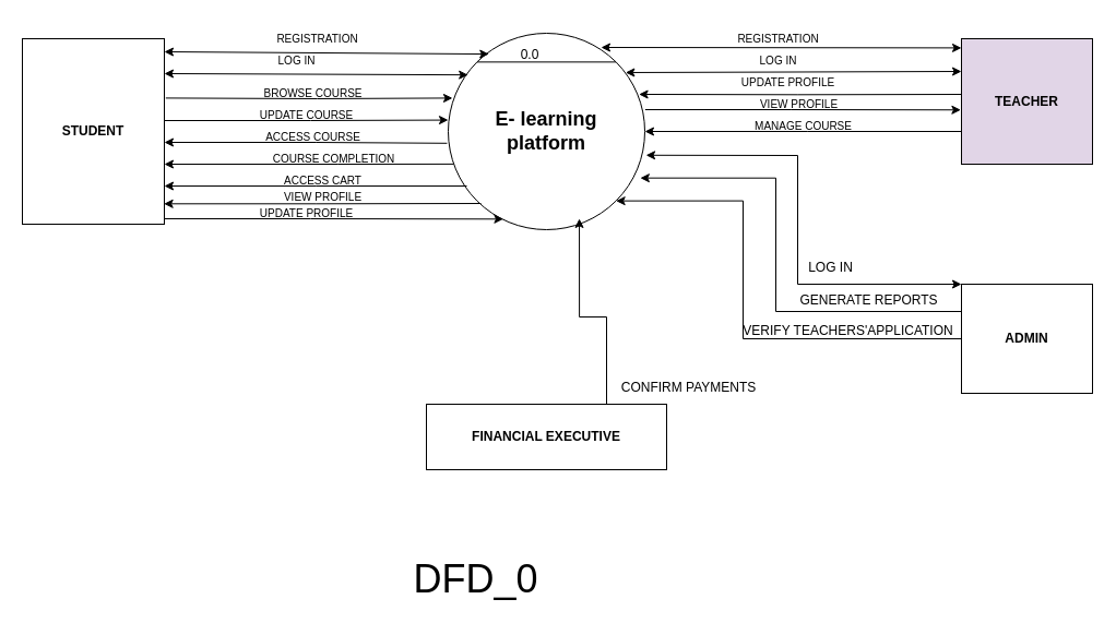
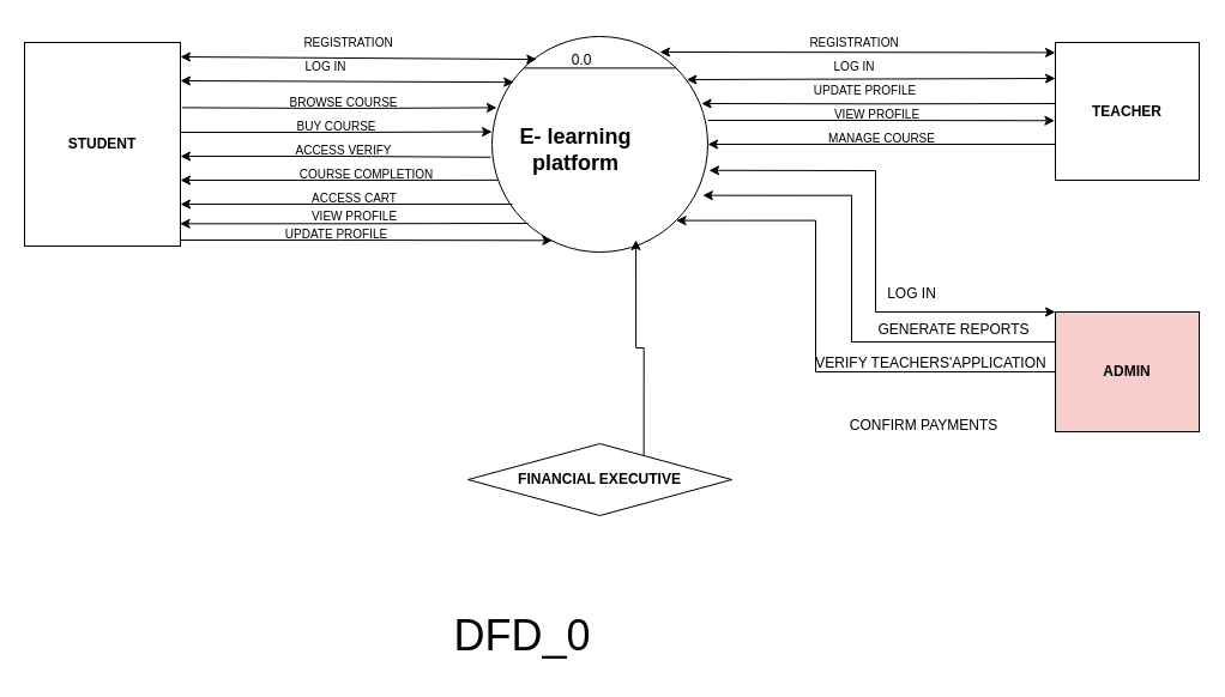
- <mxCell id="38" value="&lt;b&gt;TEACHER&lt;/b&gt;" style="rounded=0;whiteSpace=wrap;html=1;fillColor=#e1d5e7;" vertex="1" parent="1"><mxGeometry x="880" y="35" width="120" height="115" as="geometry" /></mxCell>
+ <mxCell id="38" value="&lt;b&gt;TEACHER&lt;/b&gt;" style="rounded=0;whiteSpace=wrap;html=1;" vertex="1" parent="1"><mxGeometry x="880" y="35" width="120" height="115" as="geometry" /></mxCell>
- <mxCell id="21" value="&lt;span style=&quot;font-size: 10px;&quot;&gt;UPDATE COURSE&lt;/span&gt;" style="text;html=1;align=center;verticalAlign=middle;resizable=0;points=[];autosize=1;strokeColor=none;fillColor=none;" vertex="1" parent="1"><mxGeometry x="235.3" y="90" width="90" height="30" as="geometry" /></mxCell>
+ <mxCell id="21" value="&lt;span style=&quot;font-size: 10px;&quot;&gt;BUY COURSE&lt;/span&gt;" style="text;html=1;align=center;verticalAlign=middle;resizable=0;points=[];autosize=1;strokeColor=none;fillColor=none;" vertex="1" parent="1"><mxGeometry x="235.3" y="90" width="90" height="30" as="geometry" /></mxCell>
- <mxCell id="5" value="&lt;b&gt;&lt;font style=&quot;font-size: 18px;&quot;&gt;E- learning platform&lt;/font&gt;&lt;/b&gt;" style="text;html=1;strokeColor=none;fillColor=none;align=center;verticalAlign=middle;whiteSpace=wrap;rounded=0;" vertex="1" parent="1"><mxGeometry x="445" y="90" width="110" height="60" as="geometry" /></mxCell>
+ <mxCell id="5" value="&lt;b&gt;&lt;font style=&quot;font-size: 18px;&quot;&gt;E- learning platform&lt;/font&gt;&lt;/b&gt;" style="text;html=1;strokeColor=none;fillColor=none;align=center;verticalAlign=middle;whiteSpace=wrap;rounded=0;" vertex="1" parent="1"><mxGeometry x="425" y="95" width="110" height="60" as="geometry" /></mxCell>
- <mxCell id="22" value="&lt;font style=&quot;font-size: 10px;&quot;&gt;ACCESS COURSE&lt;/font&gt;" style="text;html=1;align=center;verticalAlign=middle;resizable=0;points=[];autosize=1;strokeColor=none;fillColor=none;" vertex="1" parent="1"><mxGeometry x="231.15" y="110" width="110" height="30" as="geometry" /></mxCell>
+ <mxCell id="22" value="&lt;font style=&quot;font-size: 10px;&quot;&gt;ACCESS VERIFY&lt;/font&gt;" style="text;html=1;align=center;verticalAlign=middle;resizable=0;points=[];autosize=1;strokeColor=none;fillColor=none;" vertex="1" parent="1"><mxGeometry x="231.15" y="110" width="110" height="30" as="geometry" /></mxCell>
- <mxCell id="9" value="&lt;b&gt;ADMIN&lt;/b&gt;" style="rounded=0;whiteSpace=wrap;html=1;" vertex="1" parent="1"><mxGeometry x="880" y="260" width="120" height="100" as="geometry" /></mxCell>
+ <mxCell id="9" value="&lt;b&gt;ADMIN&lt;/b&gt;" style="rounded=0;whiteSpace=wrap;html=1;fillColor=#f8cecc;" vertex="1" parent="1"><mxGeometry x="880" y="260" width="120" height="100" as="geometry" /></mxCell>
- <mxCell id="45" value="CONFIRM PAYMENTS" style="text;html=1;align=center;verticalAlign=middle;resizable=0;points=[];autosize=1;strokeColor=none;fillColor=none;" vertex="1" parent="1"><mxGeometry x="555" y="340" width="150" height="30" as="geometry" /></mxCell>
+ <mxCell id="45" value="CONFIRM PAYMENTS" style="text;html=1;align=center;verticalAlign=middle;resizable=0;points=[];autosize=1;strokeColor=none;fillColor=none;" vertex="1" parent="1"><mxGeometry x="695" y="340" width="150" height="30" as="geometry" /></mxCell>
- <mxCell id="42" value="&lt;b&gt;FINANCIAL EXECUTIVE&lt;/b&gt;" style="rounded=0;whiteSpace=wrap;html=1;" vertex="1" parent="1"><mxGeometry x="390" y="370" width="220" height="60" as="geometry" /></mxCell>
+ <mxCell id="42" value="&lt;b&gt;FINANCIAL EXECUTIVE&lt;/b&gt;" style="rhombus;whiteSpace=wrap;html=1;" vertex="1" parent="1"><mxGeometry x="390" y="370" width="220" height="60" as="geometry" /></mxCell>
